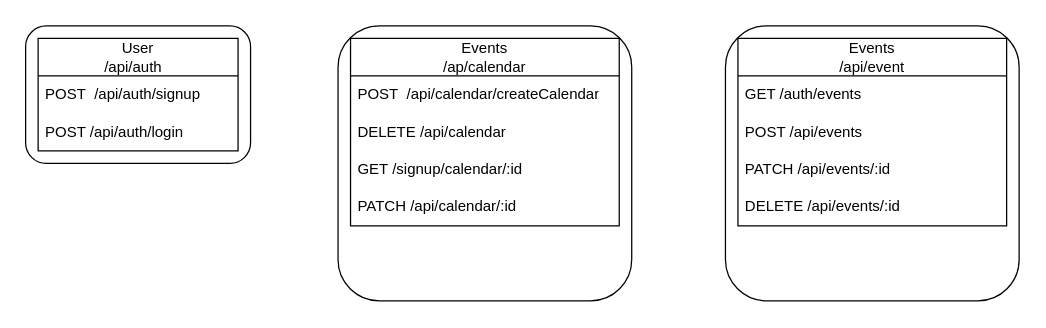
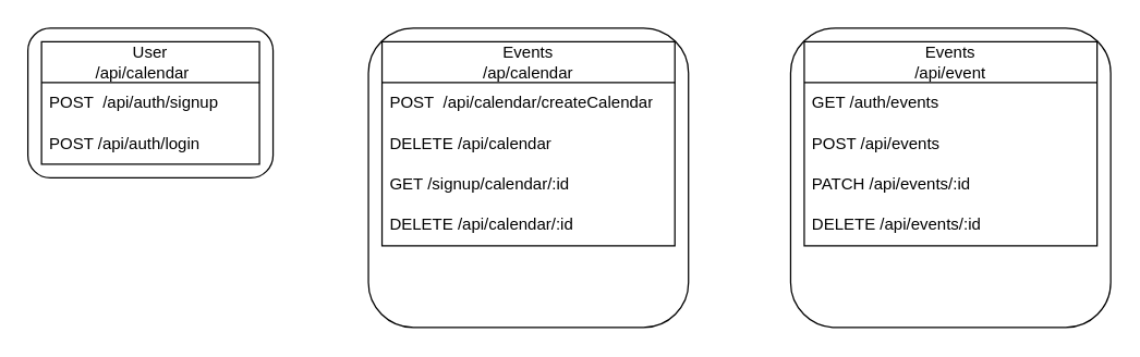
- <mxCell id="3" value="User&lt;br&gt;/api/auth&lt;span style=&quot;white-space: pre;&quot;&gt;&#09;&lt;/span&gt;" style="swimlane;fontStyle=0;childLayout=stackLayout;horizontal=1;startSize=30;horizontalStack=0;resizeParent=1;resizeParentMax=0;resizeLast=0;collapsible=1;marginBottom=0;whiteSpace=wrap;html=1;" vertex="1" parent="1"><mxGeometry x="30" y="30" width="160" height="90" as="geometry"><mxRectangle x="90" y="130" width="70" height="30" as="alternateBounds" /></mxGeometry></mxCell>
+ <mxCell id="3" value="User&lt;br&gt;/api/calendar&lt;span style=&quot;white-space: pre;&quot;&gt;&#09;&lt;/span&gt;" style="swimlane;fontStyle=0;childLayout=stackLayout;horizontal=1;startSize=30;horizontalStack=0;resizeParent=1;resizeParentMax=0;resizeLast=0;collapsible=1;marginBottom=0;whiteSpace=wrap;html=1;" vertex="1" parent="1"><mxGeometry x="30" y="30" width="160" height="90" as="geometry"><mxRectangle x="90" y="130" width="70" height="30" as="alternateBounds" /></mxGeometry></mxCell>
- <mxCell id="11" value="PATCH /api/calendar/:id" style="text;strokeColor=none;fillColor=none;align=left;verticalAlign=middle;spacingLeft=4;spacingRight=4;overflow=hidden;points=[[0,0.5],[1,0.5]];portConstraint=eastwest;rotatable=0;whiteSpace=wrap;html=1;" vertex="1" parent="7"><mxGeometry y="120" width="215" height="30" as="geometry" /></mxCell>
+ <mxCell id="11" value="DELETE /api/calendar/:id" style="text;strokeColor=none;fillColor=none;align=left;verticalAlign=middle;spacingLeft=4;spacingRight=4;overflow=hidden;points=[[0,0.5],[1,0.5]];portConstraint=eastwest;rotatable=0;whiteSpace=wrap;html=1;" vertex="1" parent="7"><mxGeometry y="120" width="215" height="30" as="geometry" /></mxCell>
